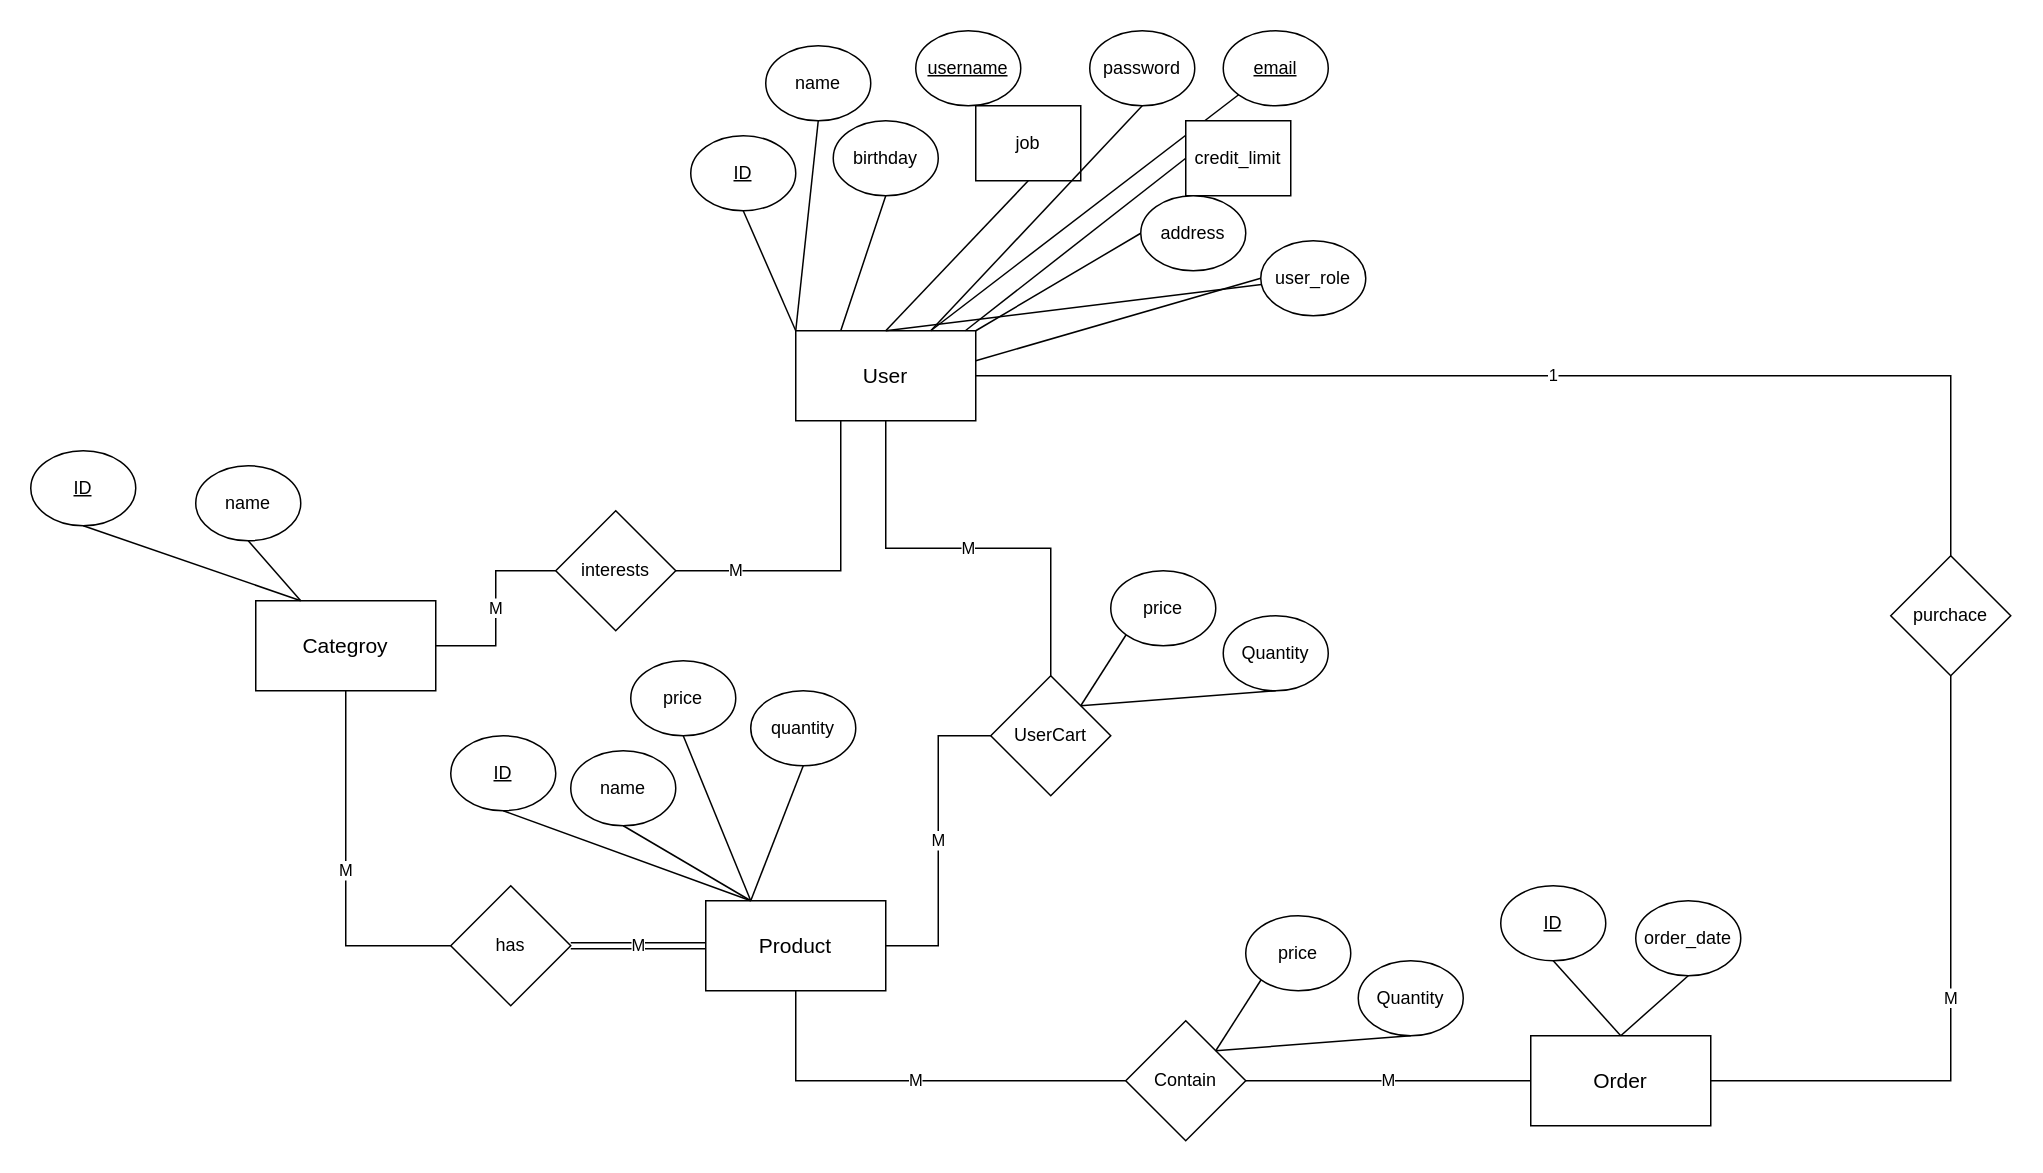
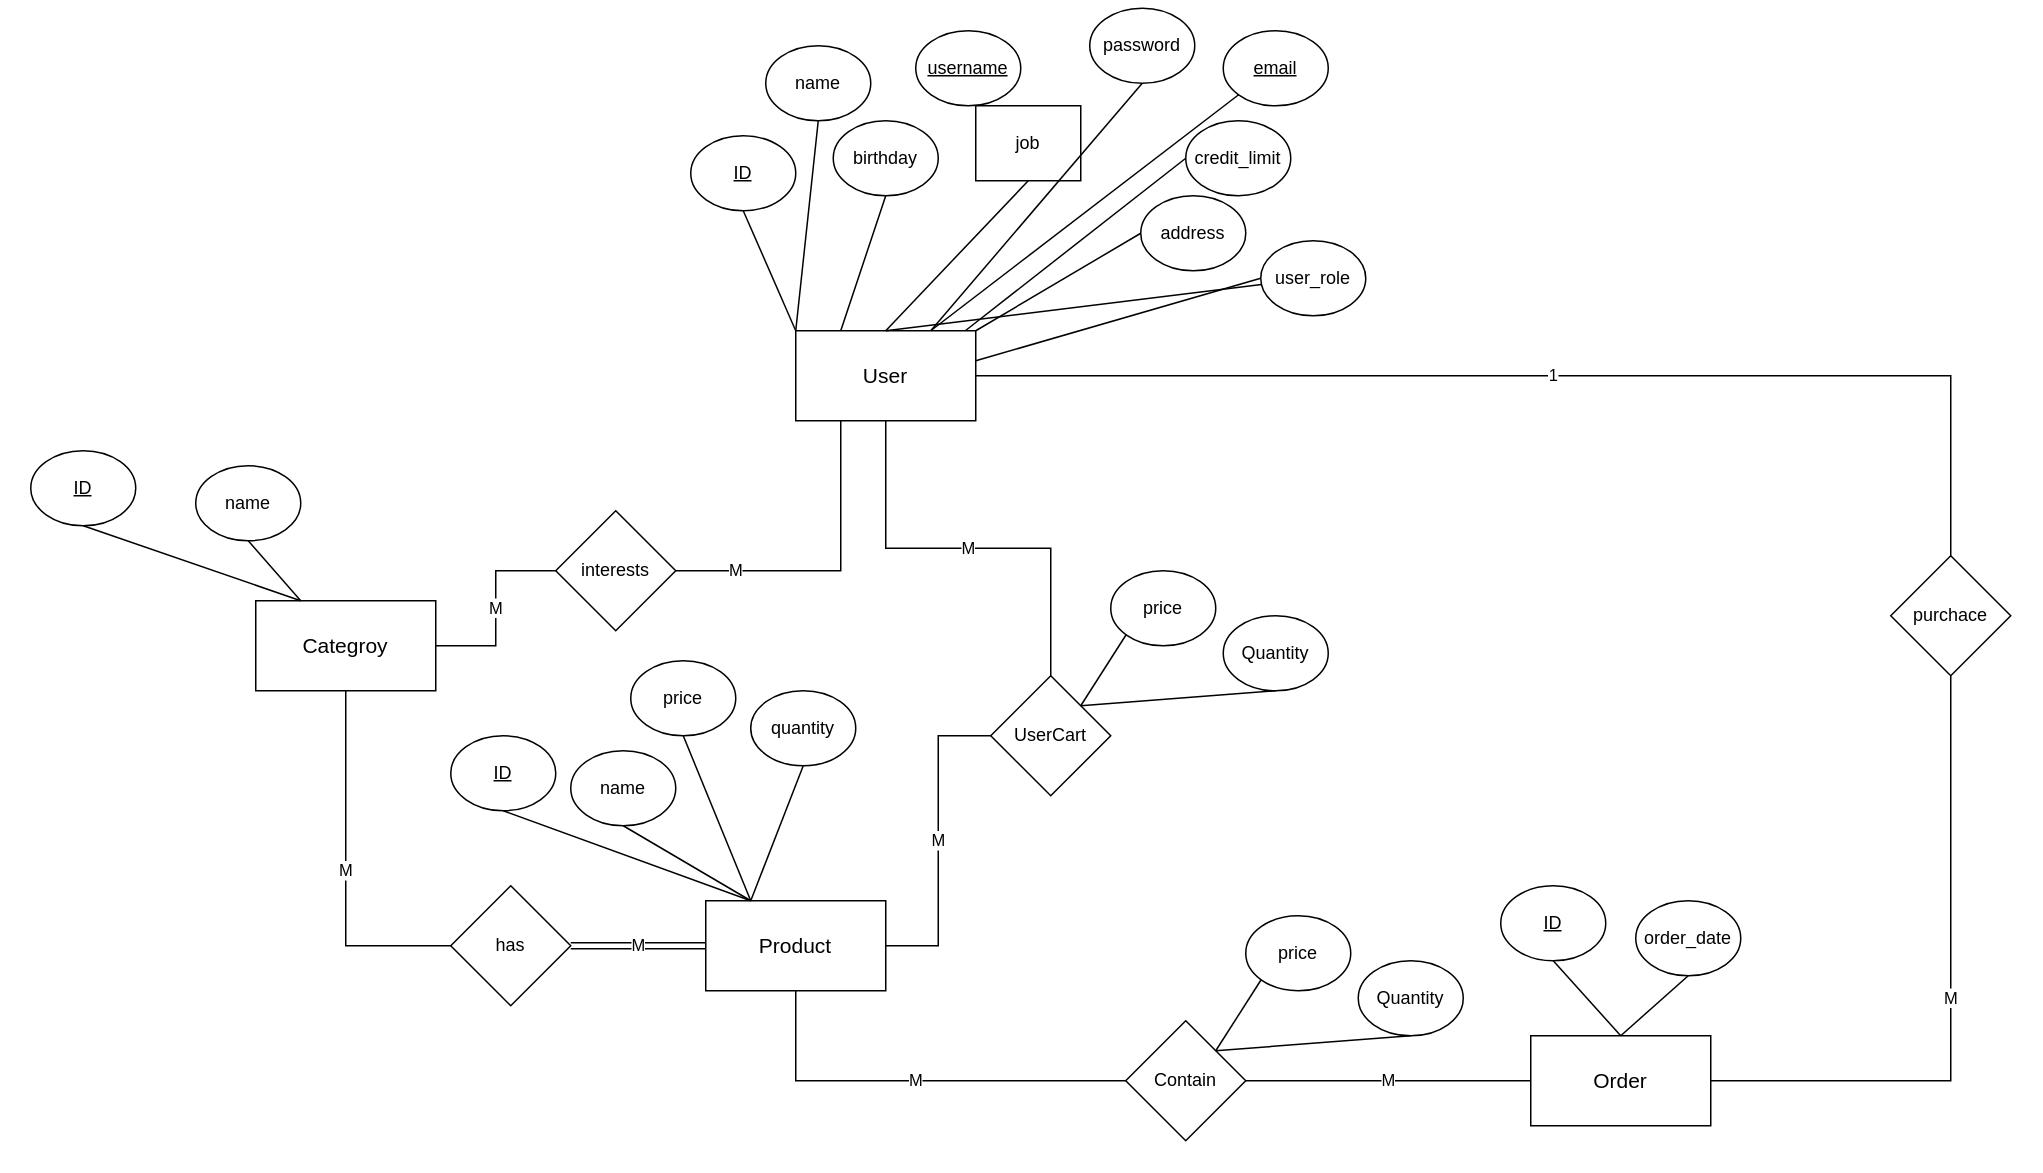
- <mxCell id="16" value="password" style="ellipse;whiteSpace=wrap;html=1;" parent="1" vertex="1"><mxGeometry x="726" y="20" width="70" height="50" as="geometry" /></mxCell>
+ <mxCell id="16" value="password" style="ellipse;whiteSpace=wrap;html=1;" parent="1" vertex="1"><mxGeometry x="726" y="5" width="70" height="50" as="geometry" /></mxCell>
- <mxCell id="20" value=" credit_limit" style="whiteSpace=wrap;html=1;rounded=0;" parent="1" vertex="1"><mxGeometry x="790" y="80" width="70" height="50" as="geometry" /></mxCell>
+ <mxCell id="20" value=" credit_limit" style="ellipse;whiteSpace=wrap;html=1;" parent="1" vertex="1"><mxGeometry x="790" y="80" width="70" height="50" as="geometry" /></mxCell>
